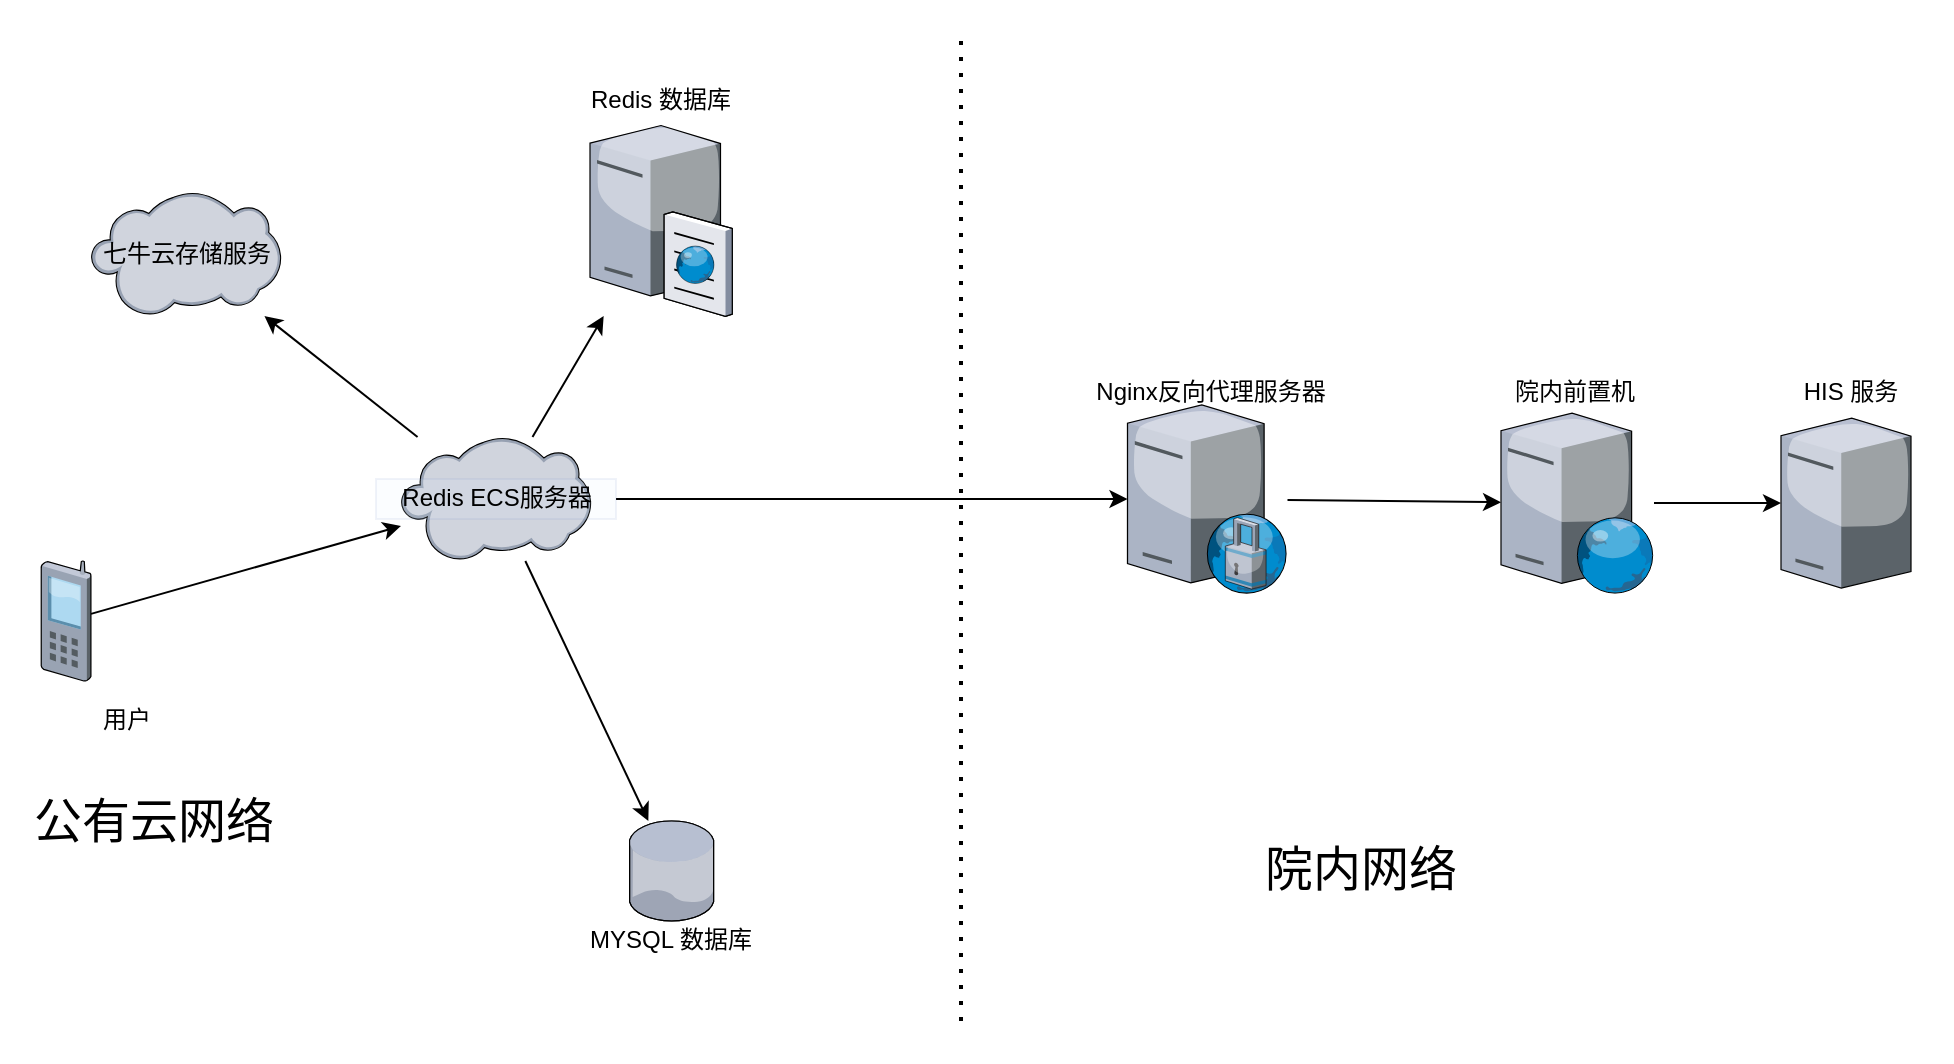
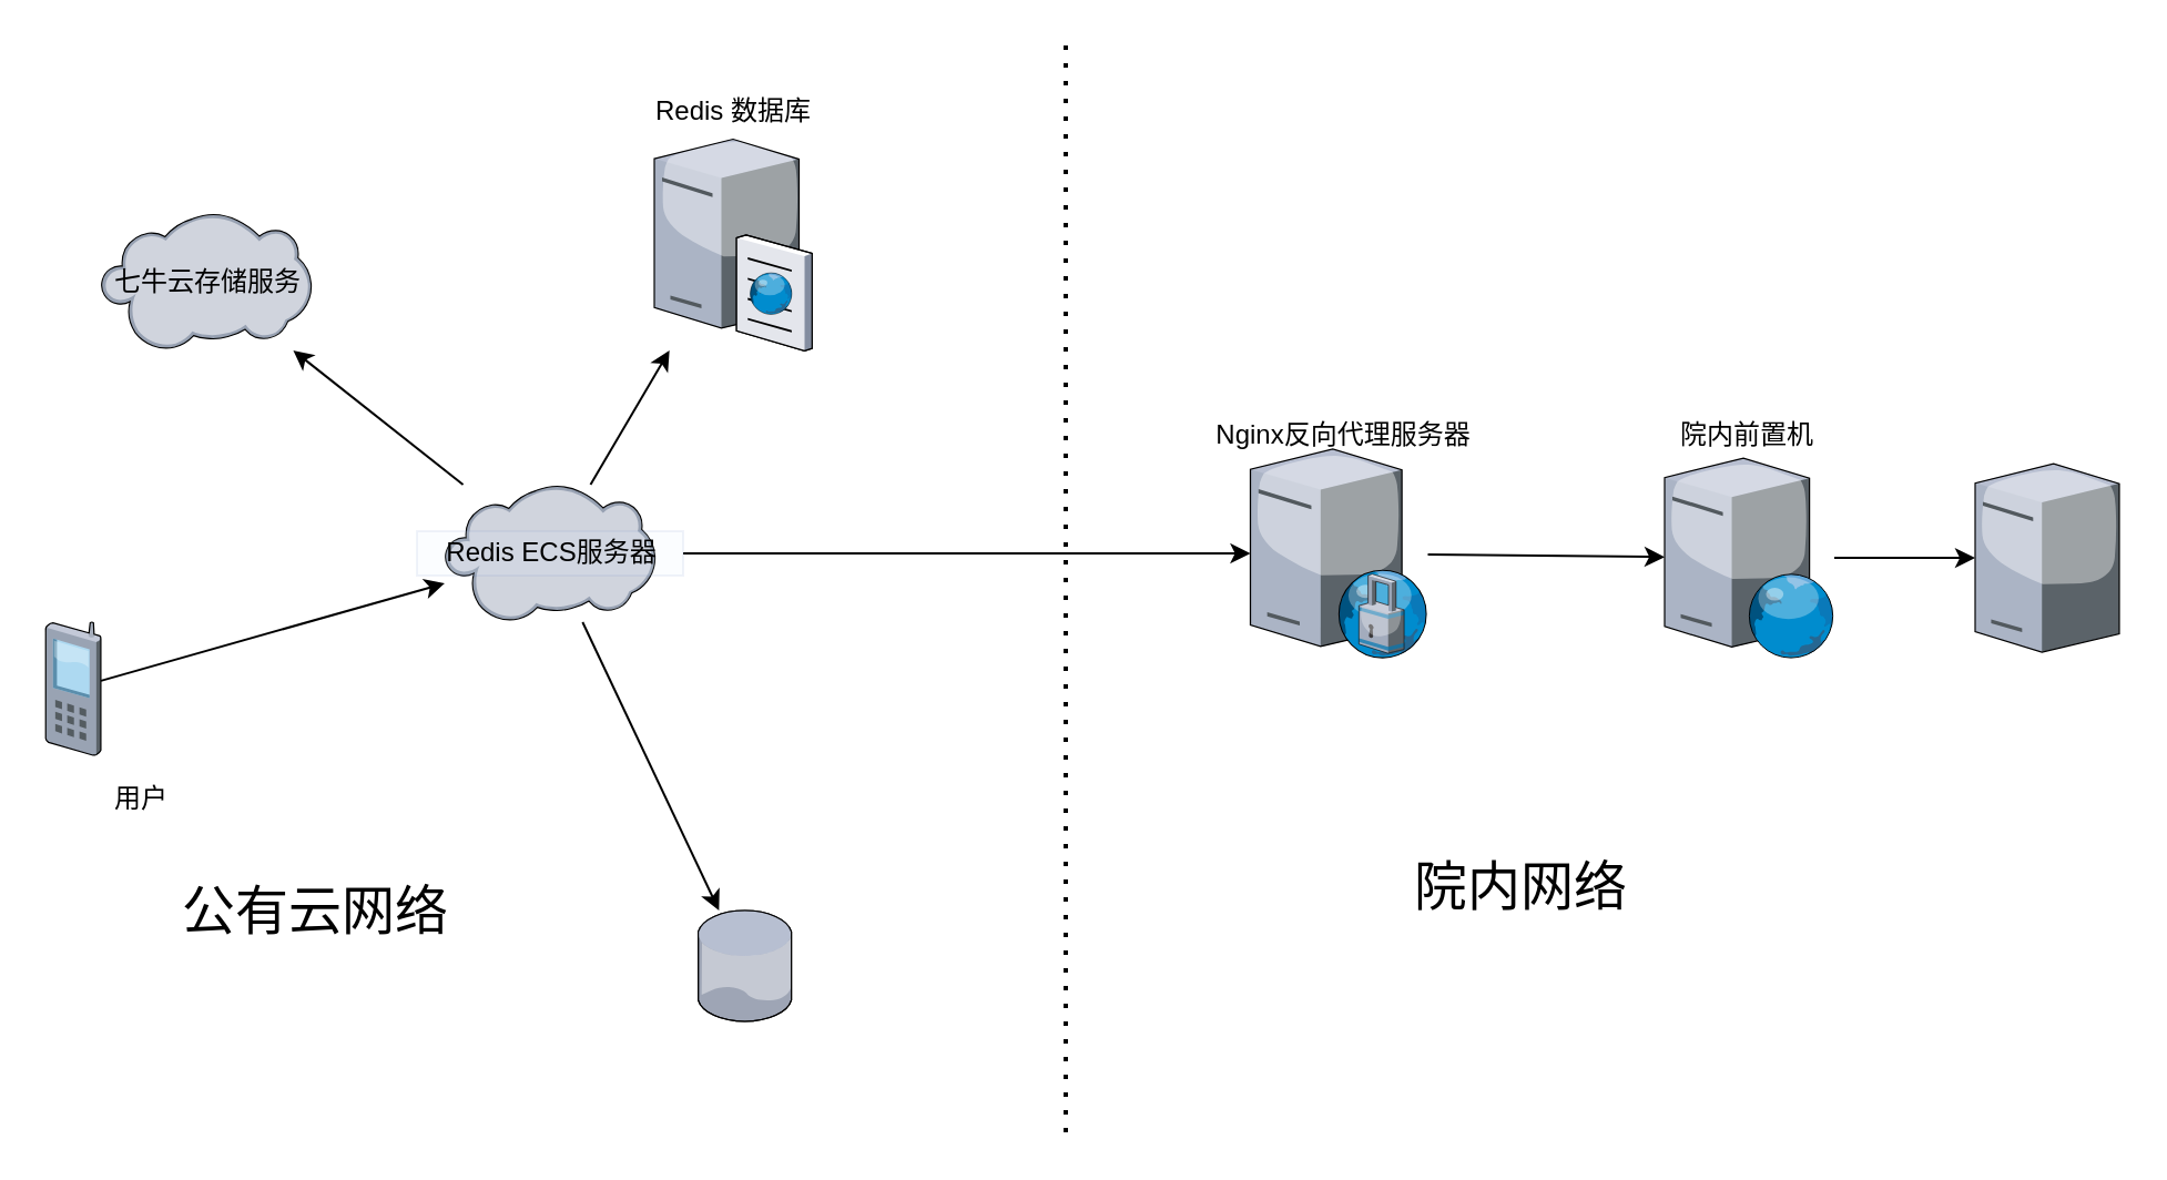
- <mxCell id="29" value="HIS 服务" style="text;html=1;align=center;verticalAlign=middle;resizable=0;points=[];autosize=1;strokeColor=none;" vertex="1" parent="1"><mxGeometry x="895" y="186.06" width="60" height="20" as="geometry" /></mxCell>
- <mxCell id="22" value="&lt;div style=&quot;text-align: center&quot;&gt;&lt;span style=&quot;font-size: 24px&quot;&gt;&lt;font face=&quot;helvetica&quot;&gt;公有云网络&lt;/font&gt;&lt;/span&gt;&lt;/div&gt;" style="text;whiteSpace=wrap;html=1;" vertex="1" parent="1"><mxGeometry x="15" y="390" width="130" height="30" as="geometry" /></mxCell>
+ <mxCell id="22" value="&lt;div style=&quot;text-align: center&quot;&gt;&lt;span style=&quot;font-size: 24px&quot;&gt;&lt;font face=&quot;helvetica&quot;&gt;公有云网络&lt;/font&gt;&lt;/span&gt;&lt;/div&gt;" style="text;whiteSpace=wrap;html=1;" vertex="1" parent="1"><mxGeometry x="80" y="390" width="130" height="30" as="geometry" /></mxCell>
- <mxCell id="21" value="&lt;font style=&quot;font-size: 24px&quot;&gt;院内网络&lt;/font&gt;" style="text;html=1;align=center;verticalAlign=middle;resizable=0;points=[];autosize=1;strokeColor=none;fontStyle=0" vertex="1" parent="1"><mxGeometry x="625" y="425" width="110" height="20" as="geometry" /></mxCell>
+ <mxCell id="21" value="&lt;font style=&quot;font-size: 24px&quot;&gt;院内网络&lt;/font&gt;" style="text;html=1;align=center;verticalAlign=middle;resizable=0;points=[];autosize=1;strokeColor=none;fontStyle=0" vertex="1" parent="1"><mxGeometry x="630" y="390" width="110" height="20" as="geometry" /></mxCell>
- <mxCell id="11" value="&lt;span&gt;MYSQL 数据库&lt;/span&gt;" style="text;html=1;align=center;verticalAlign=middle;resizable=0;points=[];autosize=1;strokeColor=#6c8ebf;fillColor=#dae8fc;opacity=0;fontStyle=0" vertex="1" parent="1"><mxGeometry x="285" y="460" width="100" height="20" as="geometry" /></mxCell>
